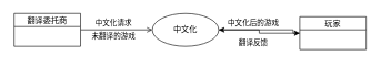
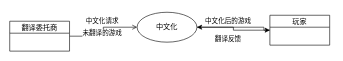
- <mxCell id="3" value="翻译委托商" style="swimlane;fontStyle=0;childLayout=stackLayout;horizontal=1;startSize=20;fillColor=#ffffff;horizontalStack=0;resizeParent=1;resizeParentMax=0;resizeLast=0;collapsible=0;marginBottom=0;swimlaneFillColor=#ffffff;" parent="1" vertex="1"><mxGeometry x="20" y="20" width="100" height="50" as="geometry" /></mxCell>
+ <mxCell id="3" value="翻译委托商" style="swimlane;fontStyle=0;childLayout=stackLayout;horizontal=1;startSize=20;fillColor=#ffffff;horizontalStack=0;resizeParent=1;resizeParentMax=0;resizeLast=0;collapsible=0;marginBottom=0;swimlaneFillColor=#ffffff;" parent="1" vertex="1"><mxGeometry x="15" y="35" width="100" height="50" as="geometry" /></mxCell>
